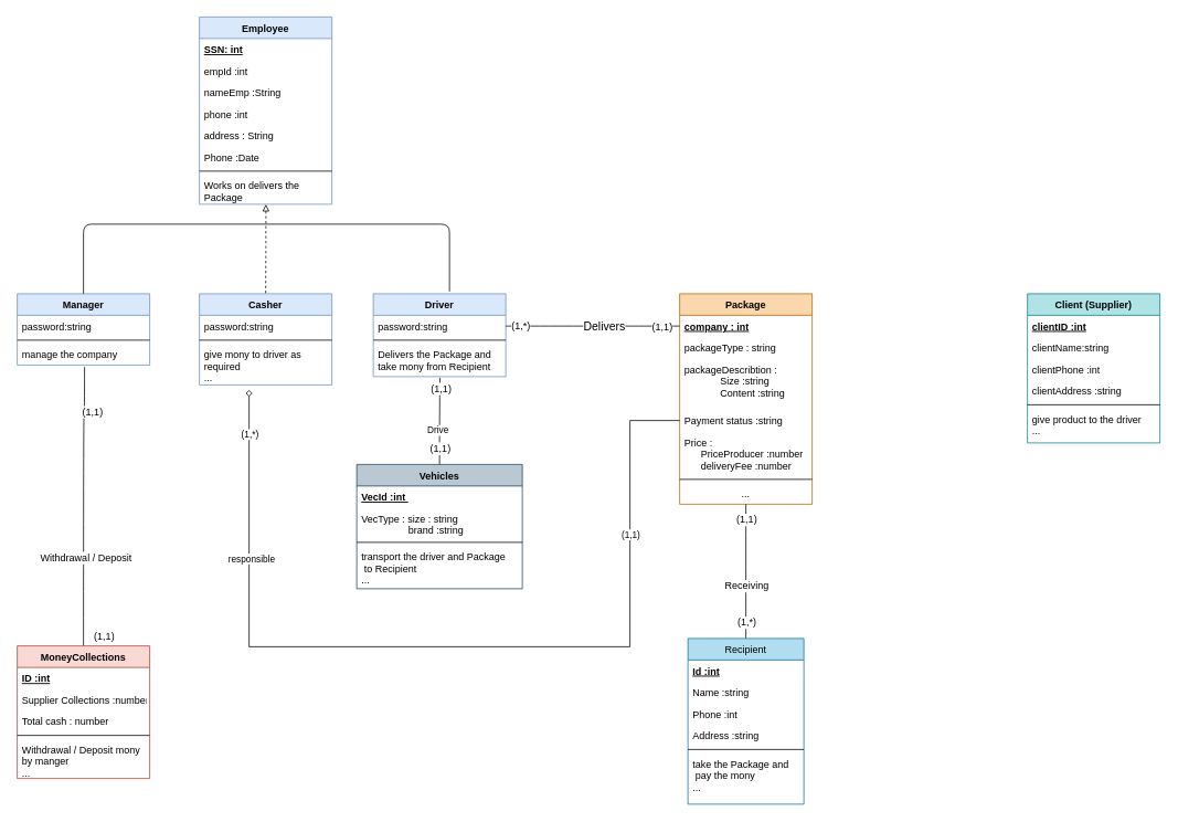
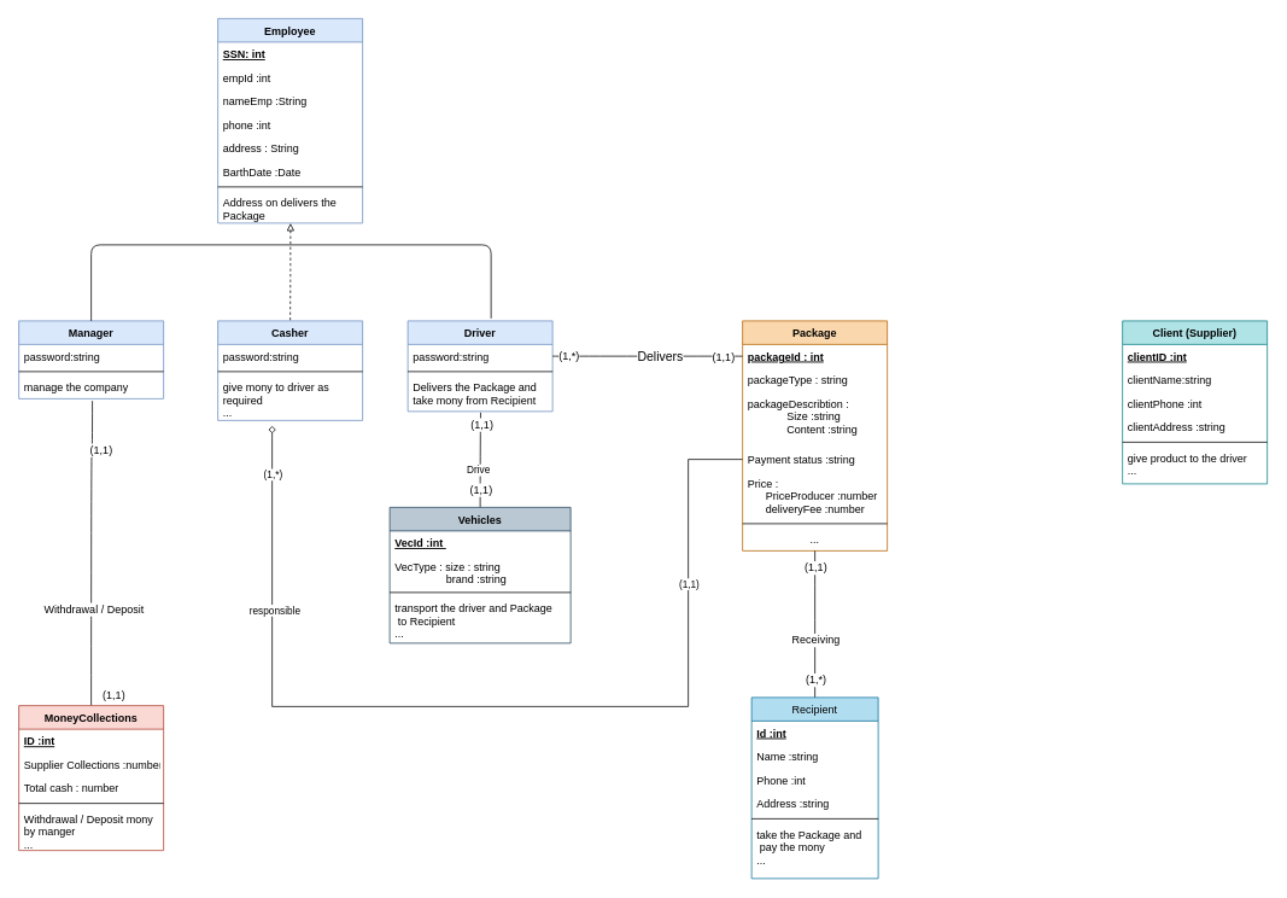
- <mxCell id="32" value="Phone :Date" style="text;strokeColor=none;fillColor=none;align=left;verticalAlign=top;spacingLeft=4;spacingRight=4;overflow=hidden;rotatable=0;points=[[0,0.5],[1,0.5]];portConstraint=eastwest;" parent="26" vertex="1"><mxGeometry y="156" width="160" height="26" as="geometry" /></mxCell>
+ <mxCell id="32" value="BarthDate :Date" style="text;strokeColor=none;fillColor=none;align=left;verticalAlign=top;spacingLeft=4;spacingRight=4;overflow=hidden;rotatable=0;points=[[0,0.5],[1,0.5]];portConstraint=eastwest;" parent="26" vertex="1"><mxGeometry y="156" width="160" height="26" as="geometry" /></mxCell>
- <mxCell id="34" value="Works on delivers the &#10;Package" style="text;strokeColor=none;fillColor=none;align=left;verticalAlign=top;spacingLeft=4;spacingRight=4;overflow=hidden;rotatable=0;points=[[0,0.5],[1,0.5]];portConstraint=eastwest;fontStyle=0" parent="26" vertex="1"><mxGeometry y="190" width="160" height="36" as="geometry" /></mxCell>
+ <mxCell id="34" value="Address on delivers the &#10;Package" style="text;strokeColor=none;fillColor=none;align=left;verticalAlign=top;spacingLeft=4;spacingRight=4;overflow=hidden;rotatable=0;points=[[0,0.5],[1,0.5]];portConstraint=eastwest;fontStyle=0" parent="26" vertex="1"><mxGeometry y="190" width="160" height="36" as="geometry" /></mxCell>
- <mxCell id="3" value="company : int" style="text;strokeColor=none;fillColor=none;align=left;verticalAlign=top;spacingLeft=4;spacingRight=4;overflow=hidden;rotatable=0;points=[[0,0.5],[1,0.5]];portConstraint=eastwest;fontStyle=5" parent="2" vertex="1"><mxGeometry y="26" width="160" height="26" as="geometry" /></mxCell>
+ <mxCell id="3" value="packageId : int" style="text;strokeColor=none;fillColor=none;align=left;verticalAlign=top;spacingLeft=4;spacingRight=4;overflow=hidden;rotatable=0;points=[[0,0.5],[1,0.5]];portConstraint=eastwest;fontStyle=5" parent="2" vertex="1"><mxGeometry y="26" width="160" height="26" as="geometry" /></mxCell>
